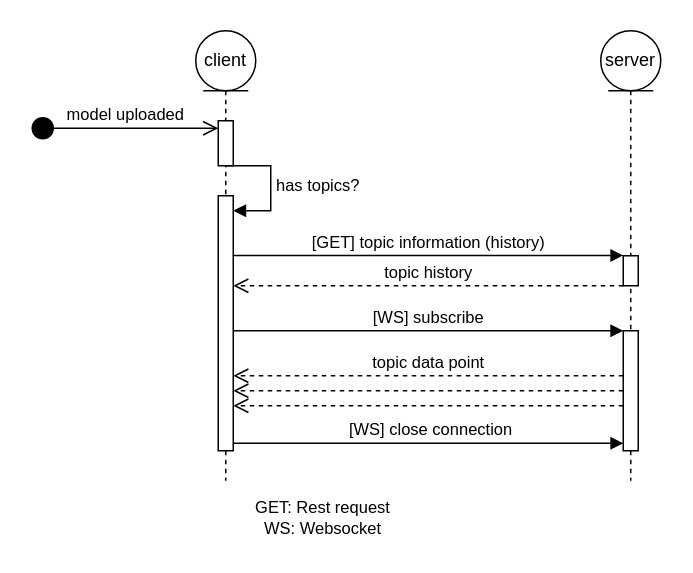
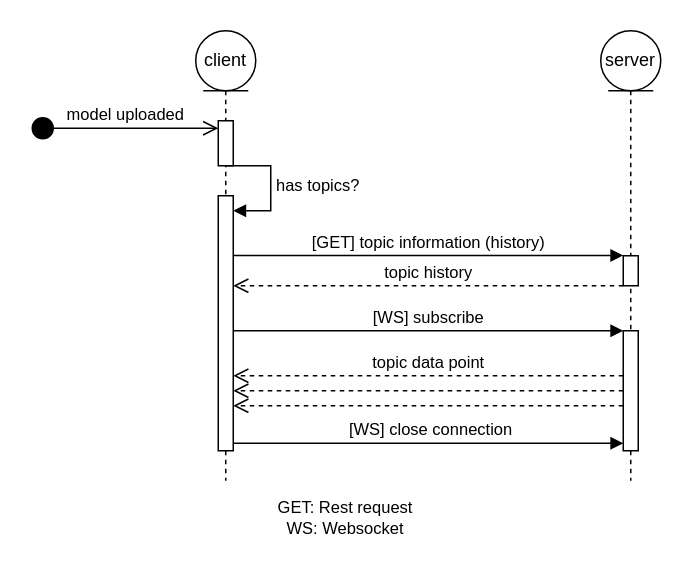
- <mxCell id="17" value="&lt;div style=&quot;font-size: 11px;&quot;&gt;&lt;font style=&quot;font-size: 11px;&quot;&gt;GET: Rest request&lt;/font&gt;&lt;/div&gt;&lt;font style=&quot;font-size: 11px;&quot;&gt;WS: Websocket&lt;/font&gt;" style="text;html=1;align=center;verticalAlign=middle;whiteSpace=wrap;rounded=0;" vertex="1" parent="1"><mxGeometry x="155" y="330" width="120" height="30" as="geometry" /></mxCell>
+ <mxCell id="17" value="&lt;div style=&quot;font-size: 11px;&quot;&gt;&lt;font style=&quot;font-size: 11px;&quot;&gt;GET: Rest request&lt;/font&gt;&lt;/div&gt;&lt;font style=&quot;font-size: 11px;&quot;&gt;WS: Websocket&lt;/font&gt;" style="text;html=1;align=center;verticalAlign=middle;whiteSpace=wrap;rounded=0;" vertex="1" parent="1"><mxGeometry x="170" y="330" width="120" height="30" as="geometry" /></mxCell>
